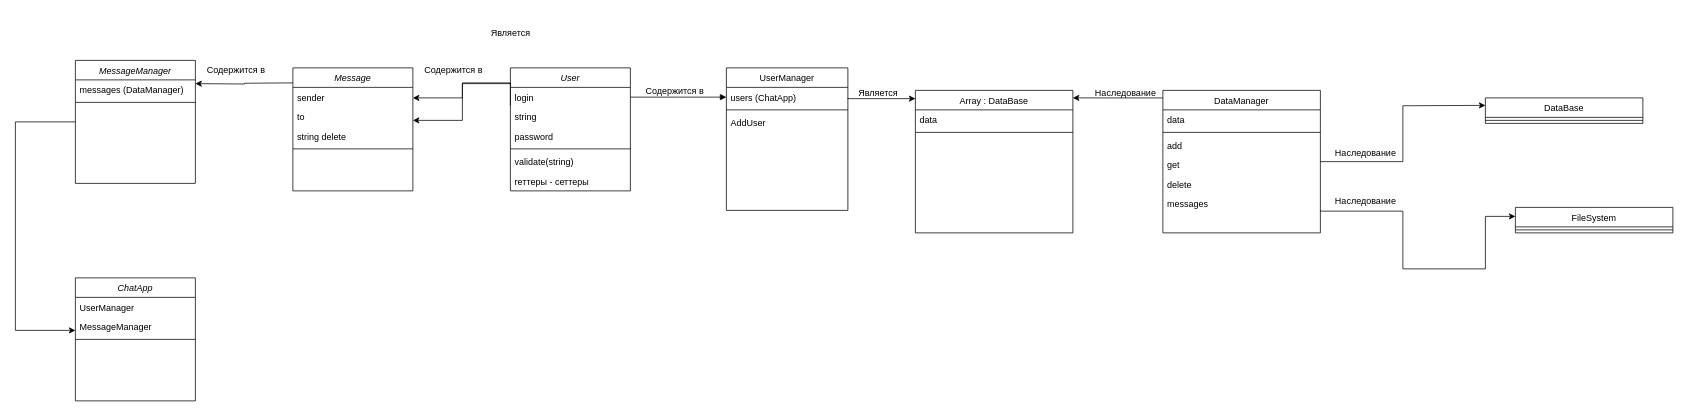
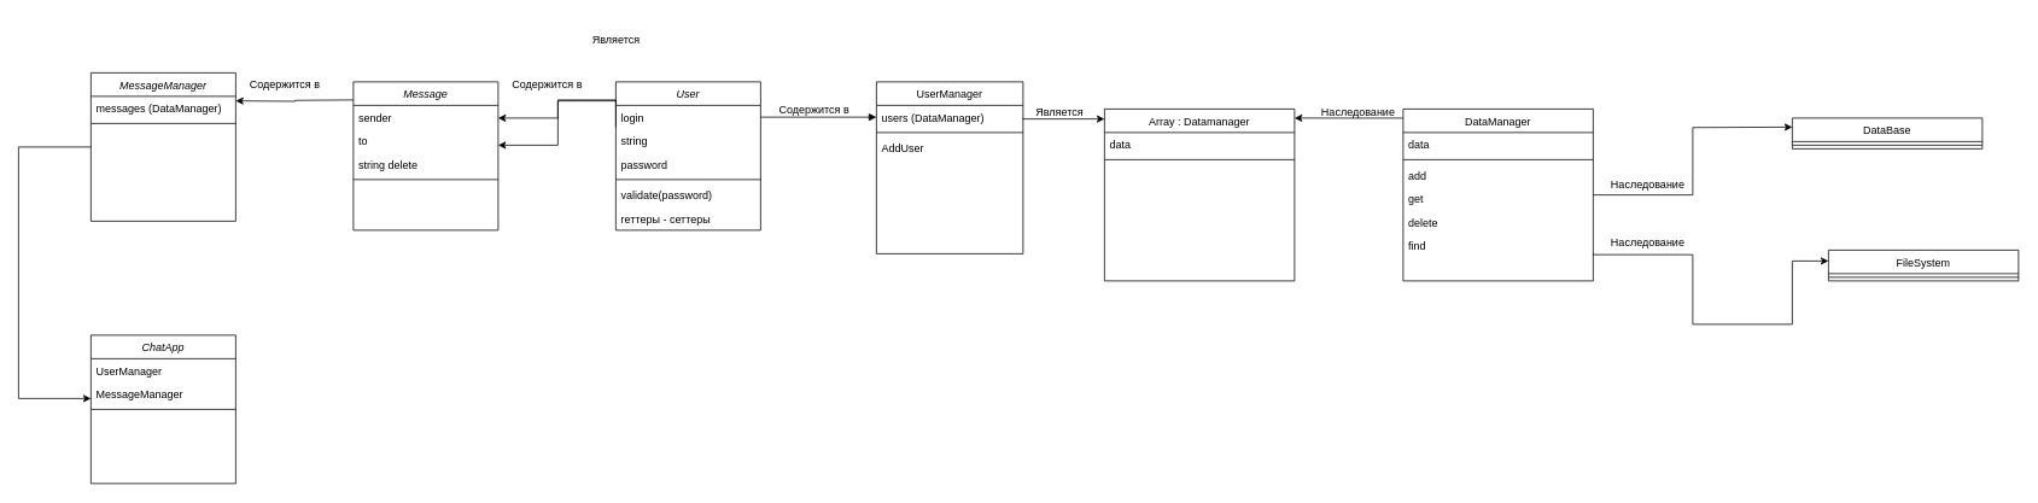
- <mxCell id="10" value="users (ChatApp)" style="text;align=left;verticalAlign=top;spacingLeft=4;spacingRight=4;overflow=hidden;rotatable=0;points=[[0,0.5],[1,0.5]];portConstraint=eastwest;rounded=0;shadow=0;html=0;" parent="9" vertex="1"><mxGeometry y="26" width="162" height="26" as="geometry" /></mxCell>
+ <mxCell id="10" value="users (DataManager)" style="text;align=left;verticalAlign=top;spacingLeft=4;spacingRight=4;overflow=hidden;rotatable=0;points=[[0,0.5],[1,0.5]];portConstraint=eastwest;rounded=0;shadow=0;html=0;" parent="9" vertex="1"><mxGeometry y="26" width="162" height="26" as="geometry" /></mxCell>
- <mxCell id="30" value="Array : DataBase" style="swimlane;fontStyle=0;align=center;verticalAlign=top;childLayout=stackLayout;horizontal=1;startSize=26;horizontalStack=0;resizeParent=1;resizeLast=0;collapsible=1;marginBottom=0;rounded=0;shadow=0;strokeWidth=1;" vertex="1" parent="1"><mxGeometry x="1220" y="120" width="210" height="190" as="geometry"><mxRectangle x="508" y="120" width="160" height="26" as="alternateBounds" /></mxGeometry></mxCell>
+ <mxCell id="30" value="Array : Datamanager" style="swimlane;fontStyle=0;align=center;verticalAlign=top;childLayout=stackLayout;horizontal=1;startSize=26;horizontalStack=0;resizeParent=1;resizeLast=0;collapsible=1;marginBottom=0;rounded=0;shadow=0;strokeWidth=1;" vertex="1" parent="1"><mxGeometry x="1220" y="120" width="210" height="190" as="geometry"><mxRectangle x="508" y="120" width="160" height="26" as="alternateBounds" /></mxGeometry></mxCell>
- <mxCell id="7" value="validate(string)" style="text;align=left;verticalAlign=top;spacingLeft=4;spacingRight=4;overflow=hidden;rotatable=0;points=[[0,0.5],[1,0.5]];portConstraint=eastwest;" parent="2" vertex="1"><mxGeometry y="112" width="160" height="26" as="geometry" /></mxCell>
+ <mxCell id="7" value="validate(password)" style="text;align=left;verticalAlign=top;spacingLeft=4;spacingRight=4;overflow=hidden;rotatable=0;points=[[0,0.5],[1,0.5]];portConstraint=eastwest;" parent="2" vertex="1"><mxGeometry y="112" width="160" height="26" as="geometry" /></mxCell>
- <mxCell id="48" value="messages" style="text;align=left;verticalAlign=top;spacingLeft=4;spacingRight=4;overflow=hidden;rotatable=0;points=[[0,0.5],[1,0.5]];portConstraint=eastwest;rounded=0;shadow=0;html=0;" vertex="1" parent="42"><mxGeometry y="138" width="210" height="26" as="geometry" /></mxCell>
+ <mxCell id="48" value="find" style="text;align=left;verticalAlign=top;spacingLeft=4;spacingRight=4;overflow=hidden;rotatable=0;points=[[0,0.5],[1,0.5]];portConstraint=eastwest;rounded=0;shadow=0;html=0;" vertex="1" parent="42"><mxGeometry y="138" width="210" height="26" as="geometry" /></mxCell>
